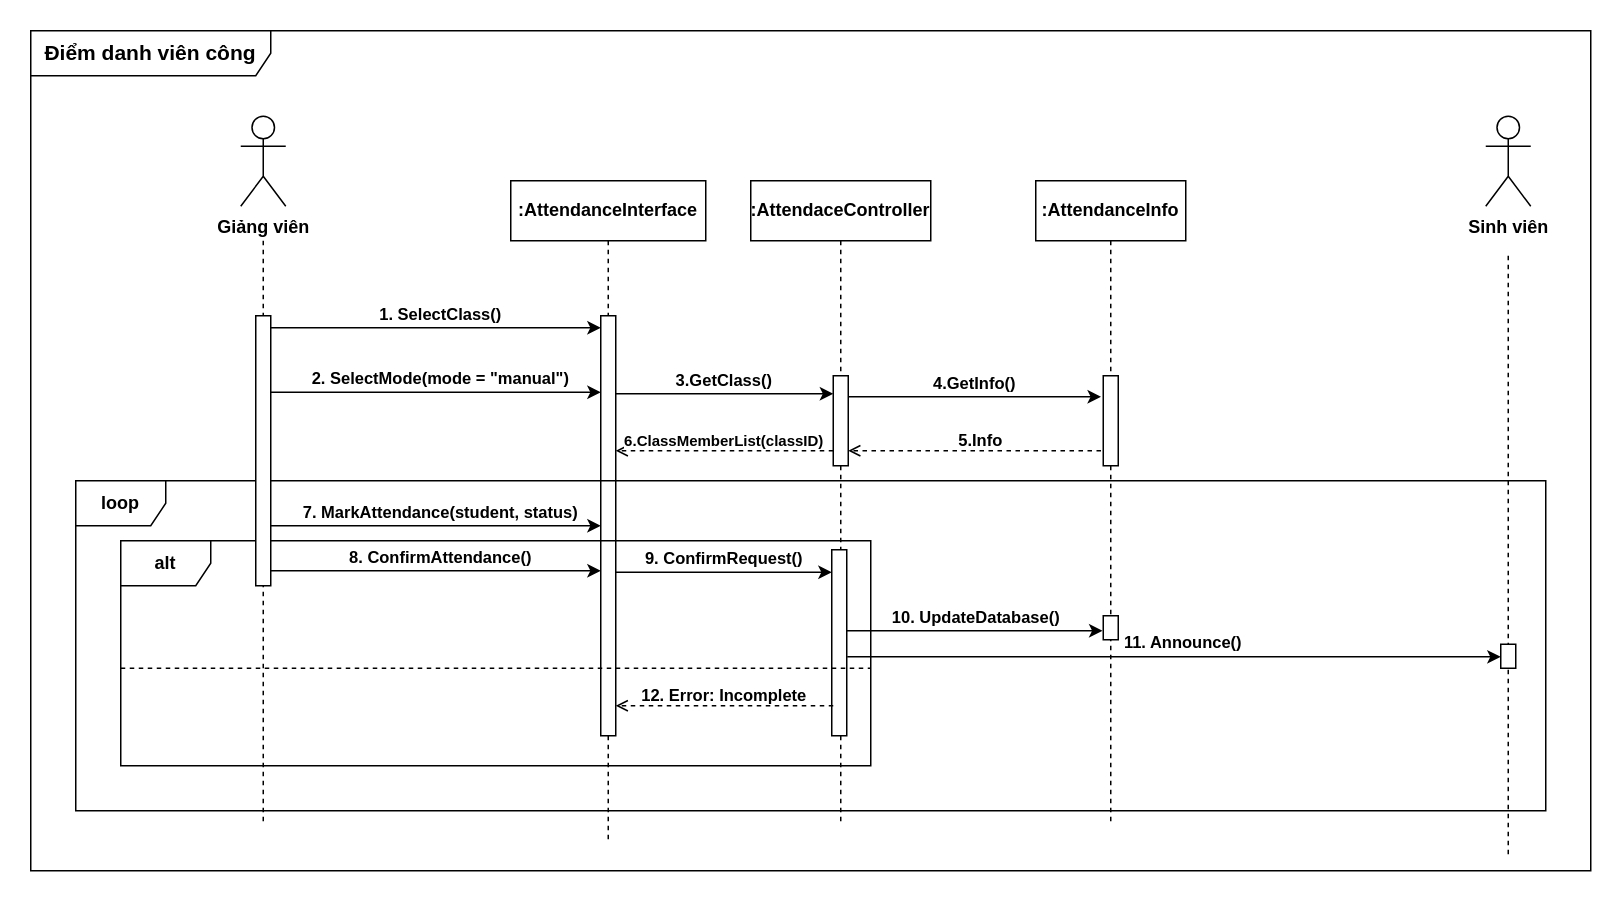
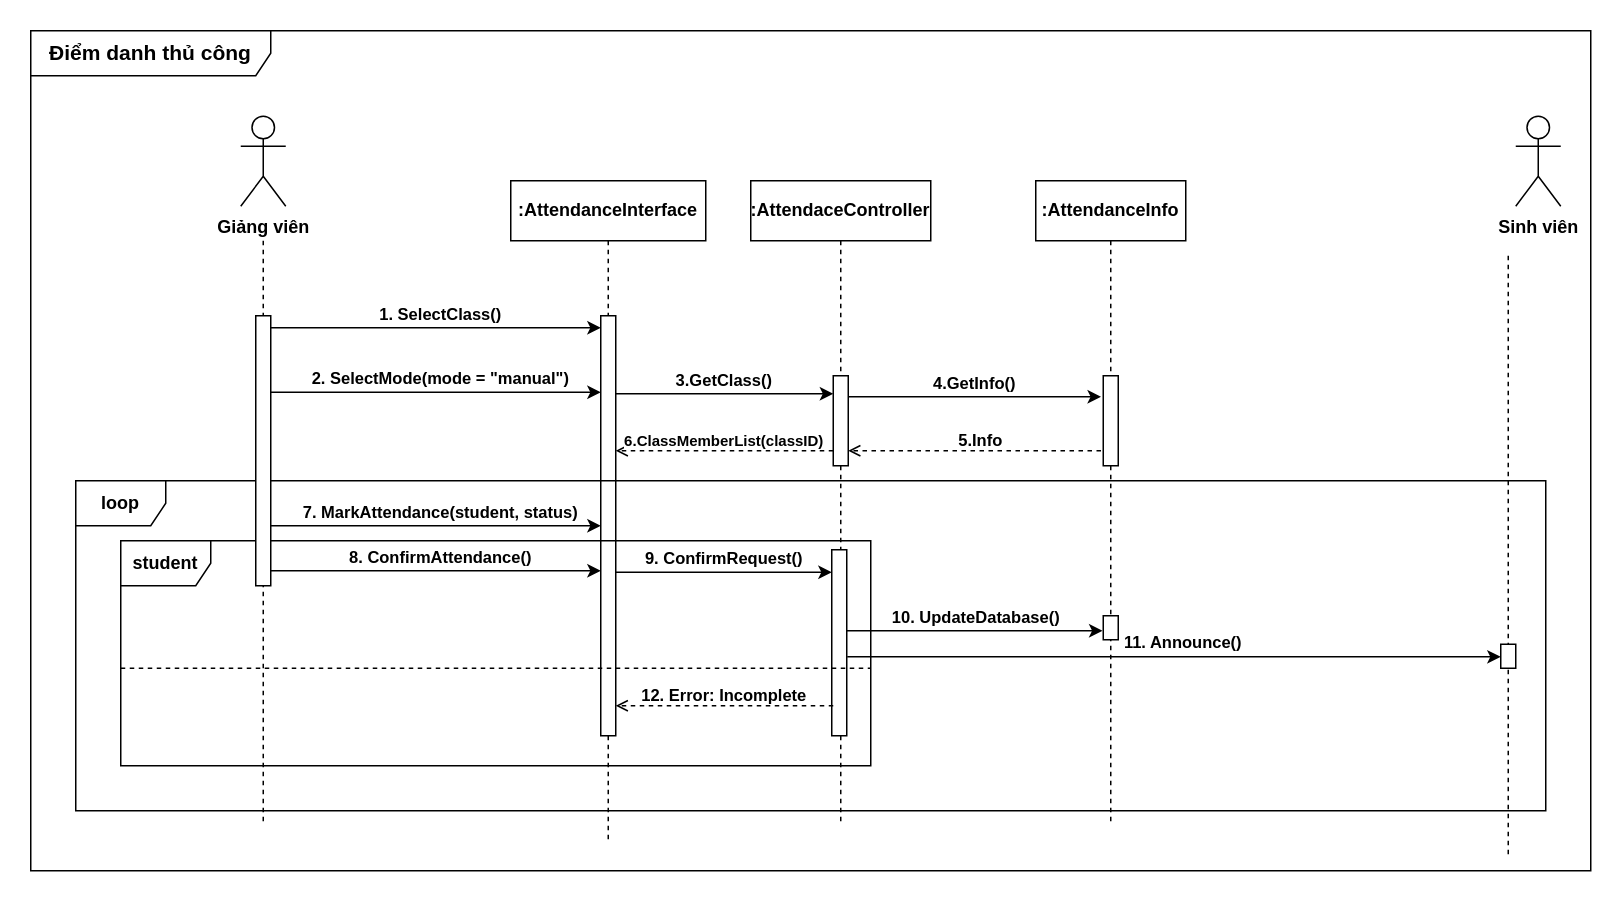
- <mxCell id="18" value="&lt;b&gt;Điểm danh viên công&lt;/b&gt;" style="shape=umlFrame;whiteSpace=wrap;html=1;pointerEvents=0;recursiveResize=0;container=1;collapsible=0;width=160;fontSize=14;" vertex="1" parent="1"><mxGeometry x="20" y="20" width="1040" height="560" as="geometry" /></mxCell>
+ <mxCell id="18" value="&lt;b&gt;Điểm danh thủ công&lt;/b&gt;" style="shape=umlFrame;whiteSpace=wrap;html=1;pointerEvents=0;recursiveResize=0;container=1;collapsible=0;width=160;fontSize=14;" vertex="1" parent="1"><mxGeometry x="20" y="20" width="1040" height="560" as="geometry" /></mxCell>
- <mxCell id="29" value="&lt;b&gt;Sinh viên&lt;/b&gt;" style="shape=umlActor;verticalLabelPosition=bottom;verticalAlign=top;html=1;outlineConnect=0;" vertex="1" parent="1"><mxGeometry x="990" y="77" width="30" height="60" as="geometry" /></mxCell>
+ <mxCell id="29" value="&lt;b&gt;Sinh viên&lt;/b&gt;" style="shape=umlActor;verticalLabelPosition=bottom;verticalAlign=top;html=1;outlineConnect=0;" vertex="1" parent="1"><mxGeometry x="1010" y="77" width="30" height="60" as="geometry" /></mxCell>
- <mxCell id="25" value="&lt;b&gt;alt&lt;/b&gt;" style="shape=umlFrame;whiteSpace=wrap;html=1;pointerEvents=0;recursiveResize=0;container=1;collapsible=0;width=60;height=30;" vertex="1" parent="23"><mxGeometry x="30" y="40" width="500" height="150" as="geometry" /></mxCell>
+ <mxCell id="25" value="&lt;b&gt;student&lt;/b&gt;" style="shape=umlFrame;whiteSpace=wrap;html=1;pointerEvents=0;recursiveResize=0;container=1;collapsible=0;width=60;height=30;" vertex="1" parent="23"><mxGeometry x="30" y="40" width="500" height="150" as="geometry" /></mxCell>
